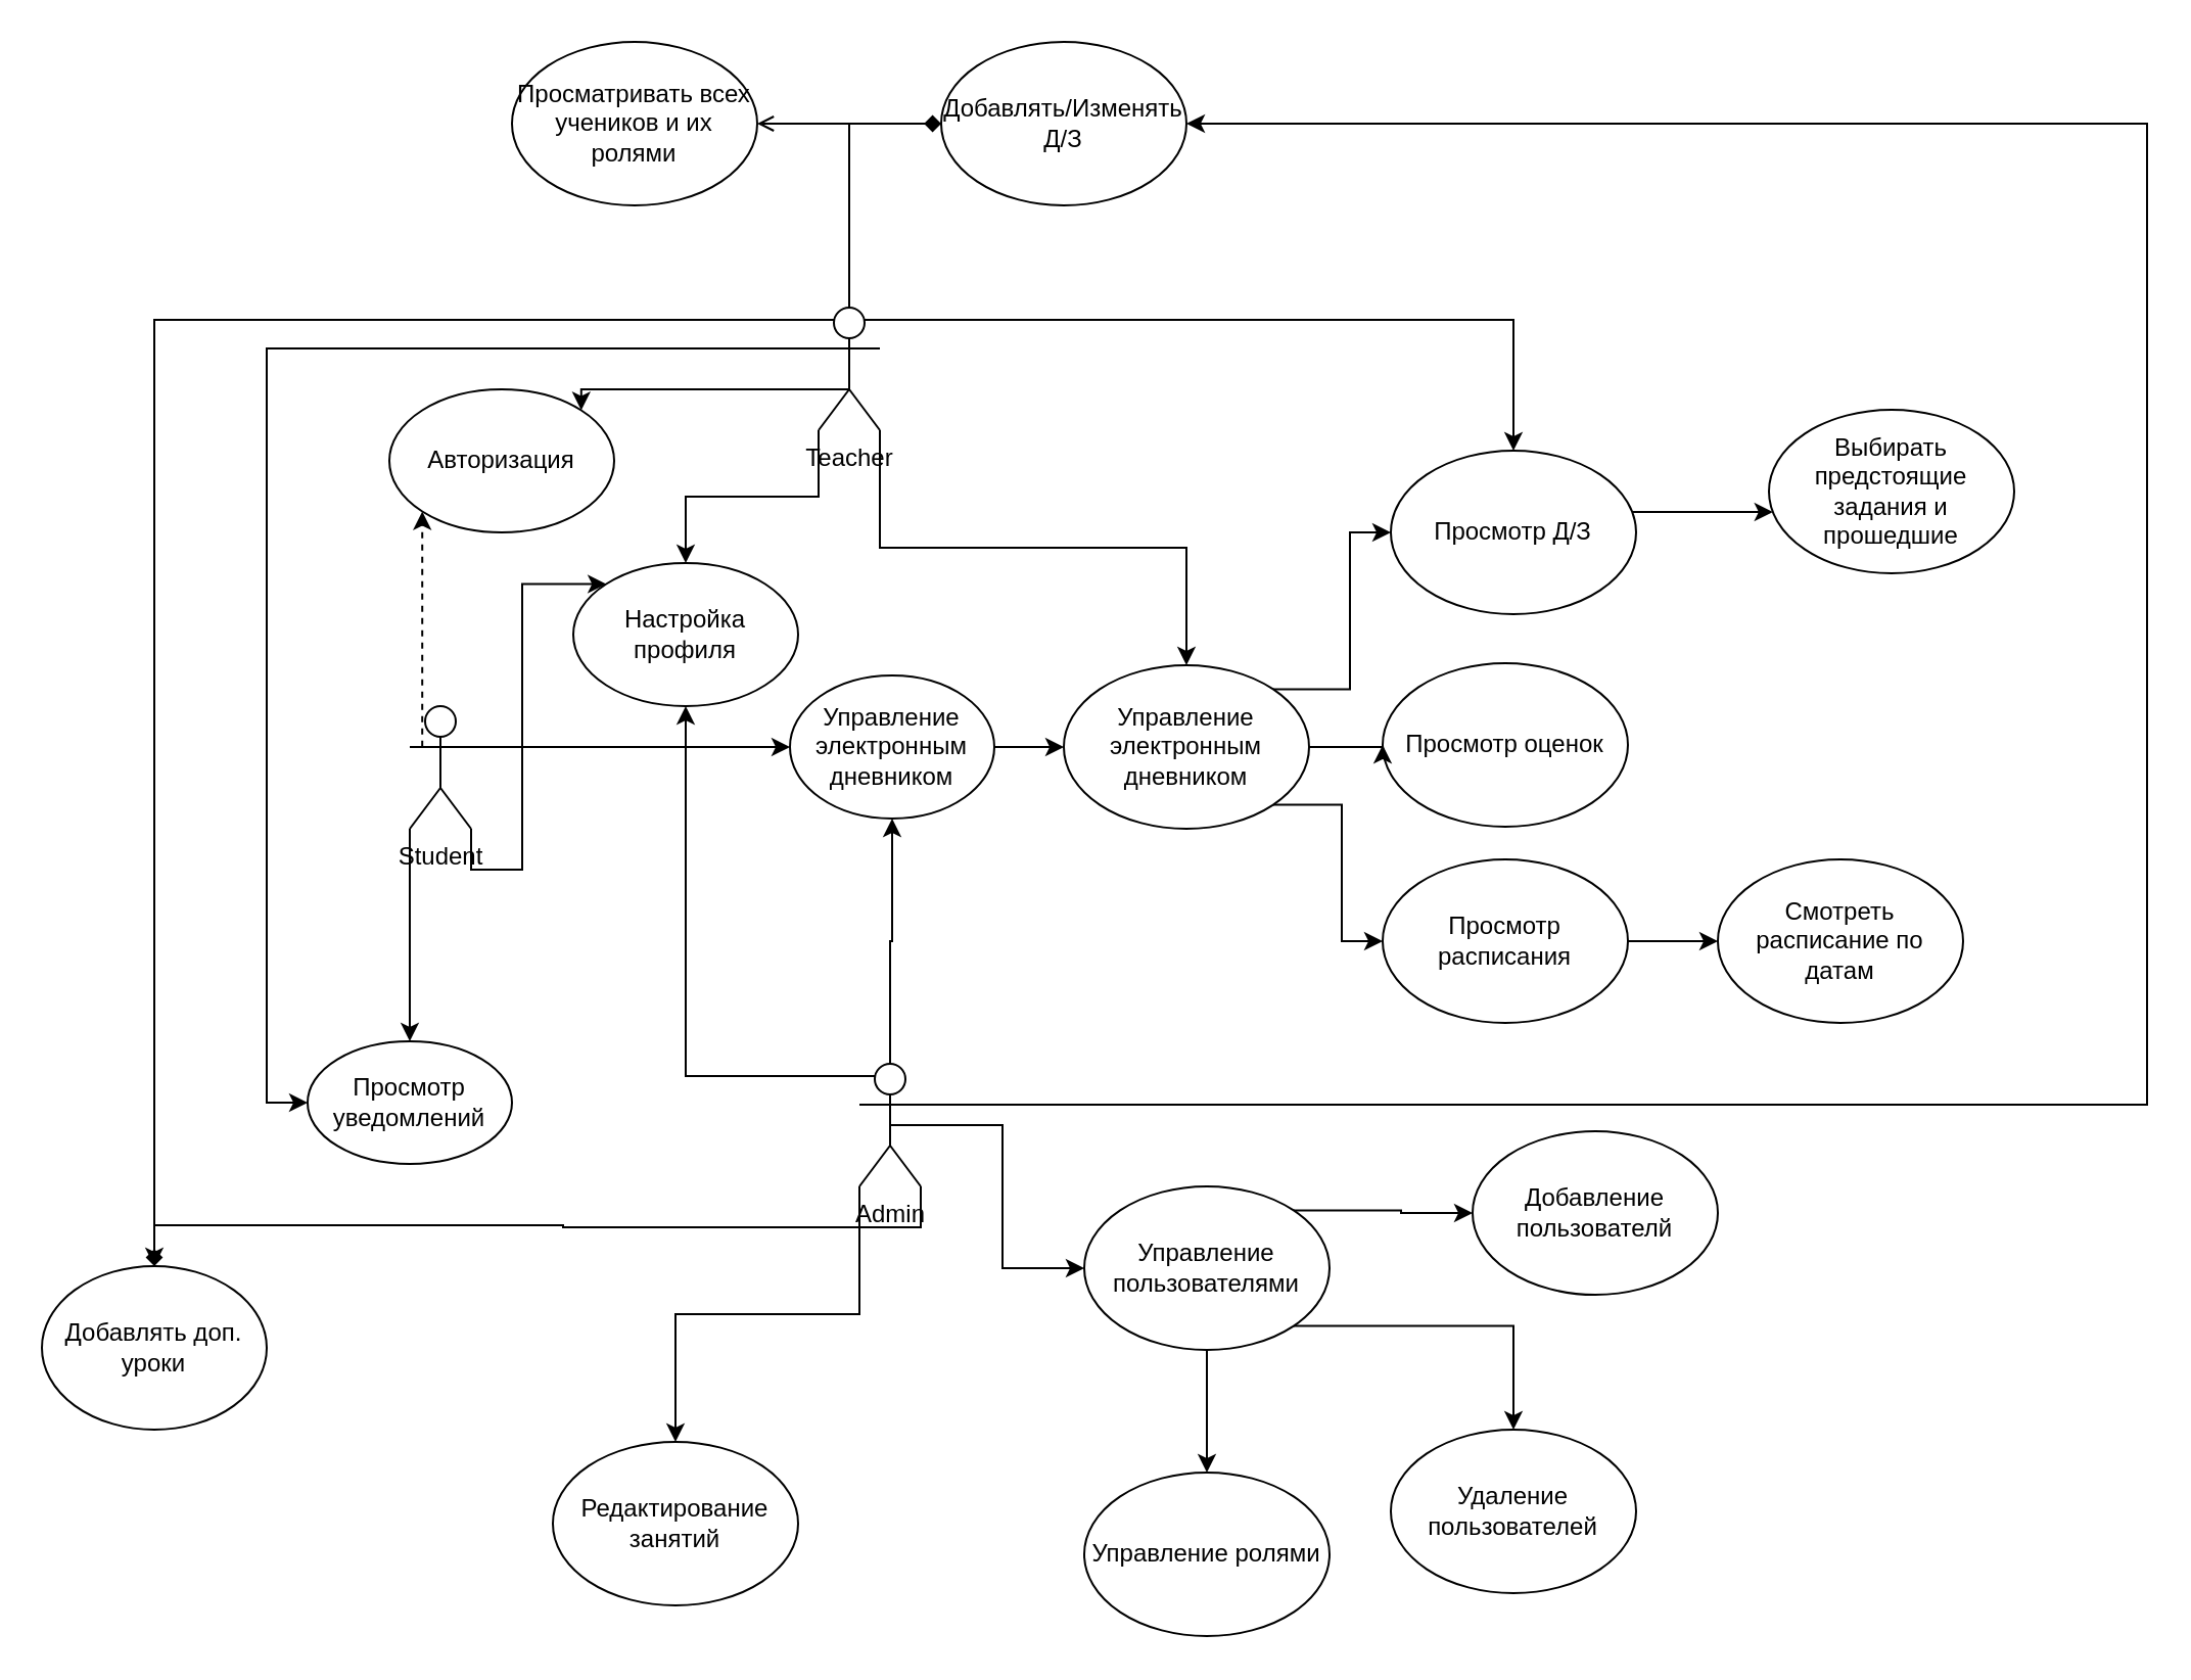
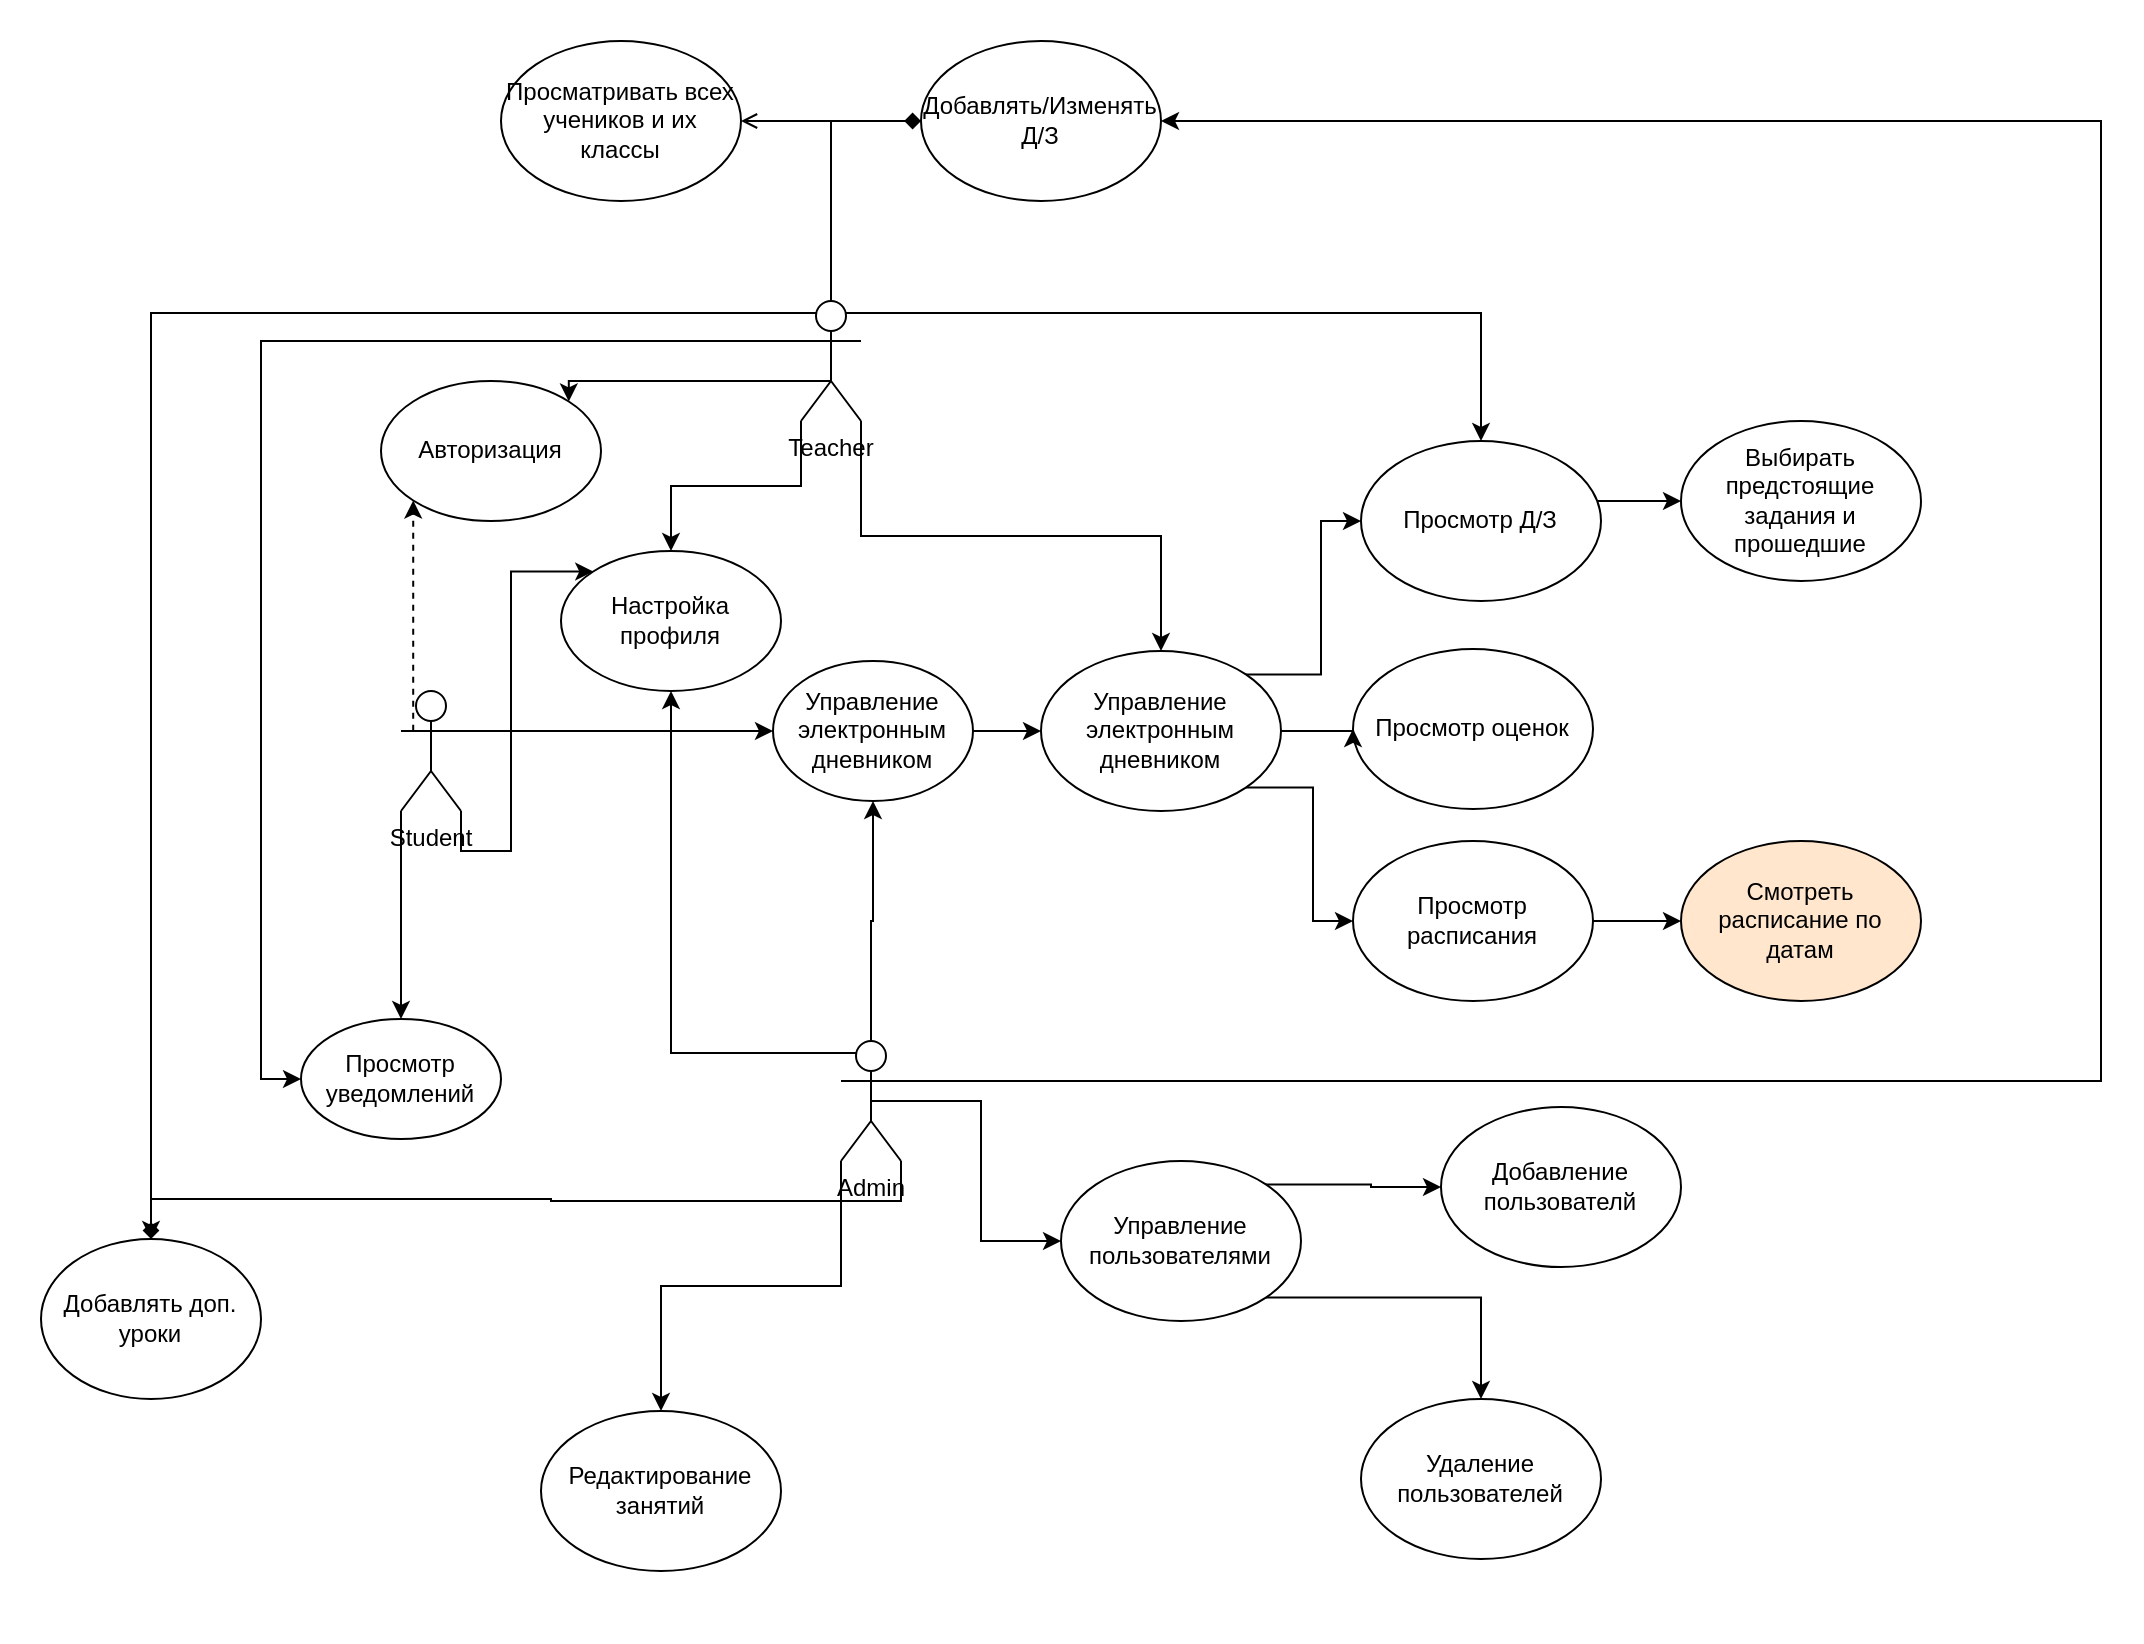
- <mxCell id="30" value="Просматривать всех учеников и их ролями" style="ellipse;whiteSpace=wrap;html=1;" vertex="1" parent="1"><mxGeometry x="250" y="20" width="120" height="80" as="geometry" /></mxCell>
+ <mxCell id="30" value="Просматривать всех учеников и их классы" style="ellipse;whiteSpace=wrap;html=1;" vertex="1" parent="1"><mxGeometry x="250" y="20" width="120" height="80" as="geometry" /></mxCell>
- <mxCell id="17" value="Выбирать предстоящие задания и прошедшие" style="ellipse;whiteSpace=wrap;html=1;" vertex="1" parent="1"><mxGeometry x="865" y="200" width="120" height="80" as="geometry" /></mxCell>
+ <mxCell id="17" value="Выбирать предстоящие задания и прошедшие" style="ellipse;whiteSpace=wrap;html=1;" vertex="1" parent="1"><mxGeometry x="840" y="210" width="120" height="80" as="geometry" /></mxCell>
- <mxCell id="18" value="Смотреть расписание по датам" style="ellipse;whiteSpace=wrap;html=1;" vertex="1" parent="1"><mxGeometry x="840" y="420" width="120" height="80" as="geometry" /></mxCell>
+ <mxCell id="18" value="Смотреть расписание по датам" style="ellipse;whiteSpace=wrap;html=1;fillColor=#ffe6cc;" vertex="1" parent="1"><mxGeometry x="840" y="420" width="120" height="80" as="geometry" /></mxCell>
- <mxCell id="40" style="edgeStyle=orthogonalEdgeStyle;rounded=0;orthogonalLoop=1;jettySize=auto;html=1;exitX=0.5;exitY=1;exitDx=0;exitDy=0;entryX=0.5;entryY=0;entryDx=0;entryDy=0;" edge="1" parent="1" source="41" target="44"><mxGeometry relative="1" as="geometry" /></mxCell>
- <mxCell id="44" value="Управление ролями" style="ellipse;whiteSpace=wrap;html=1;" vertex="1" parent="1"><mxGeometry x="530" y="720" width="120" height="80" as="geometry" /></mxCell>
